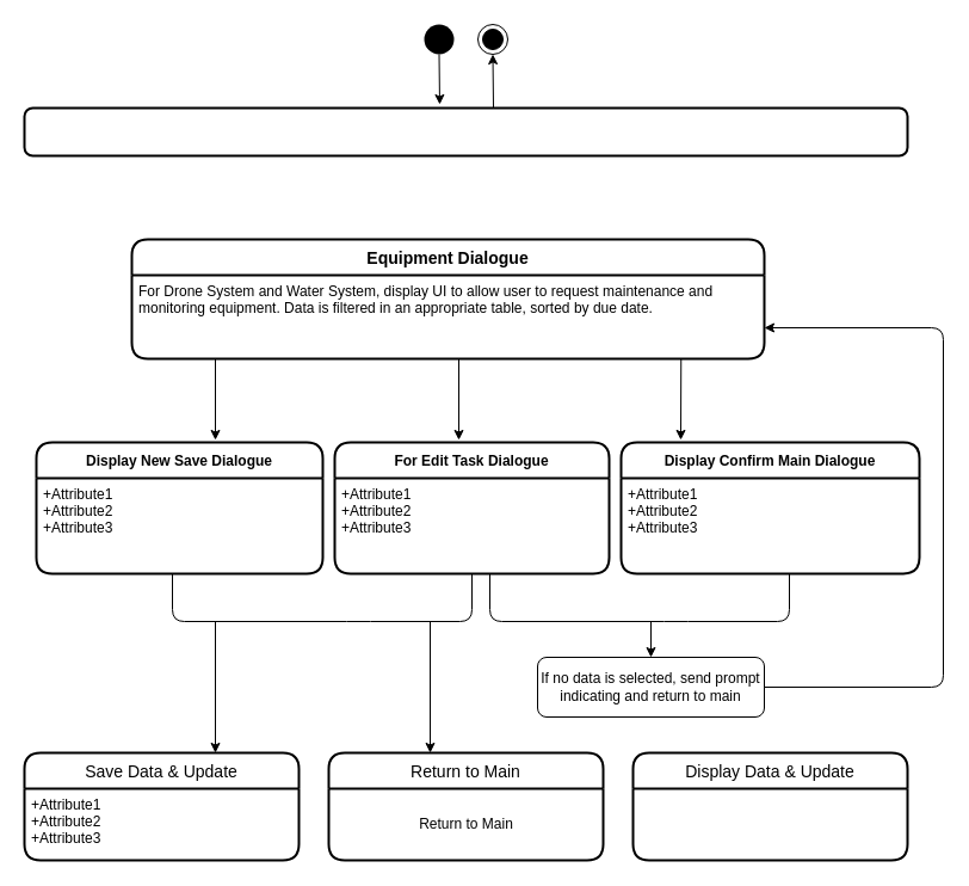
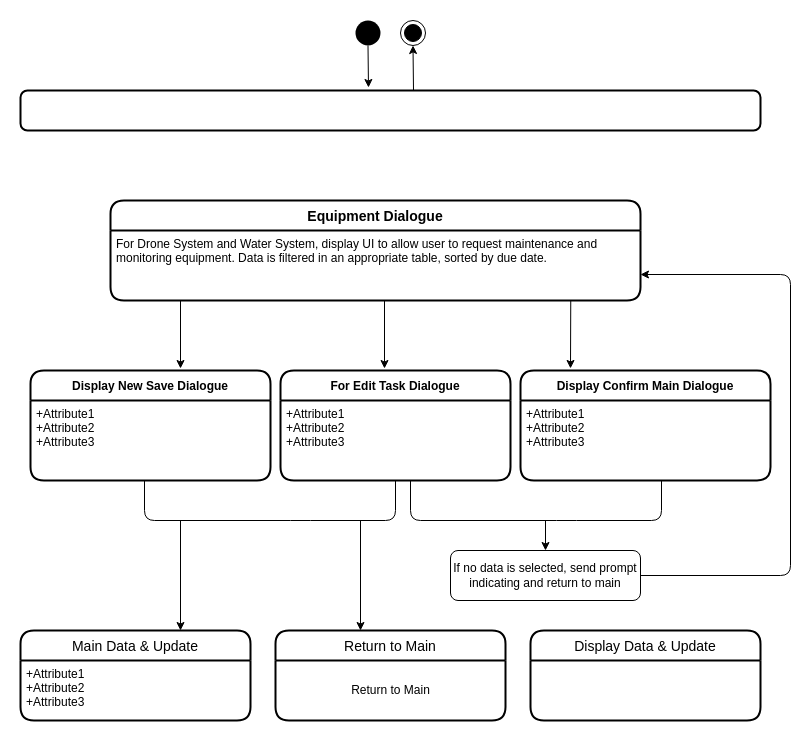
- <mxCell id="18" value="Save Data &amp; Update" style="swimlane;childLayout=stackLayout;horizontal=1;startSize=30;horizontalStack=0;rounded=1;fontSize=14;fontStyle=0;strokeWidth=2;resizeParent=0;resizeLast=1;shadow=0;dashed=0;align=center;" vertex="1" parent="1"><mxGeometry x="20" y="630" width="230" height="90" as="geometry" /></mxCell>
+ <mxCell id="18" value="Main Data &amp; Update" style="swimlane;childLayout=stackLayout;horizontal=1;startSize=30;horizontalStack=0;rounded=1;fontSize=14;fontStyle=0;strokeWidth=2;resizeParent=0;resizeLast=1;shadow=0;dashed=0;align=center;" vertex="1" parent="1"><mxGeometry x="20" y="630" width="230" height="90" as="geometry" /></mxCell>
